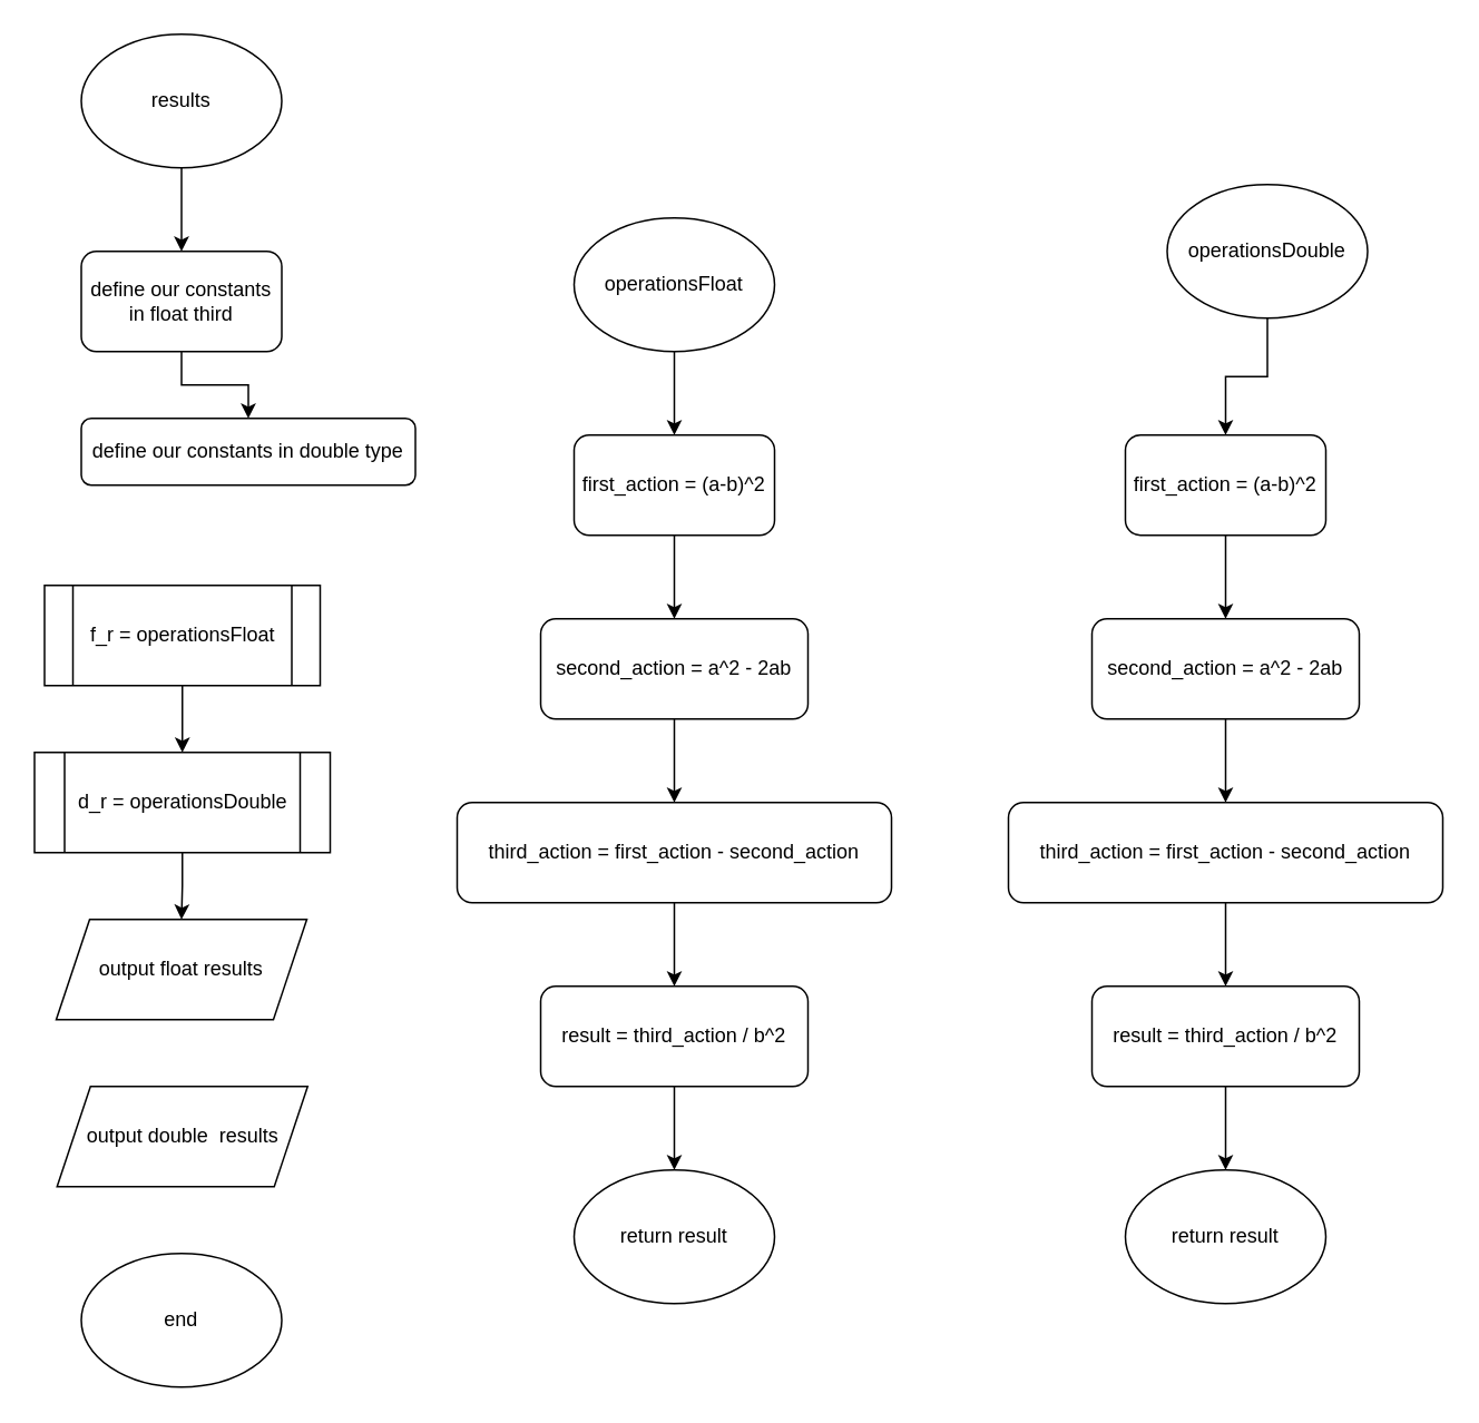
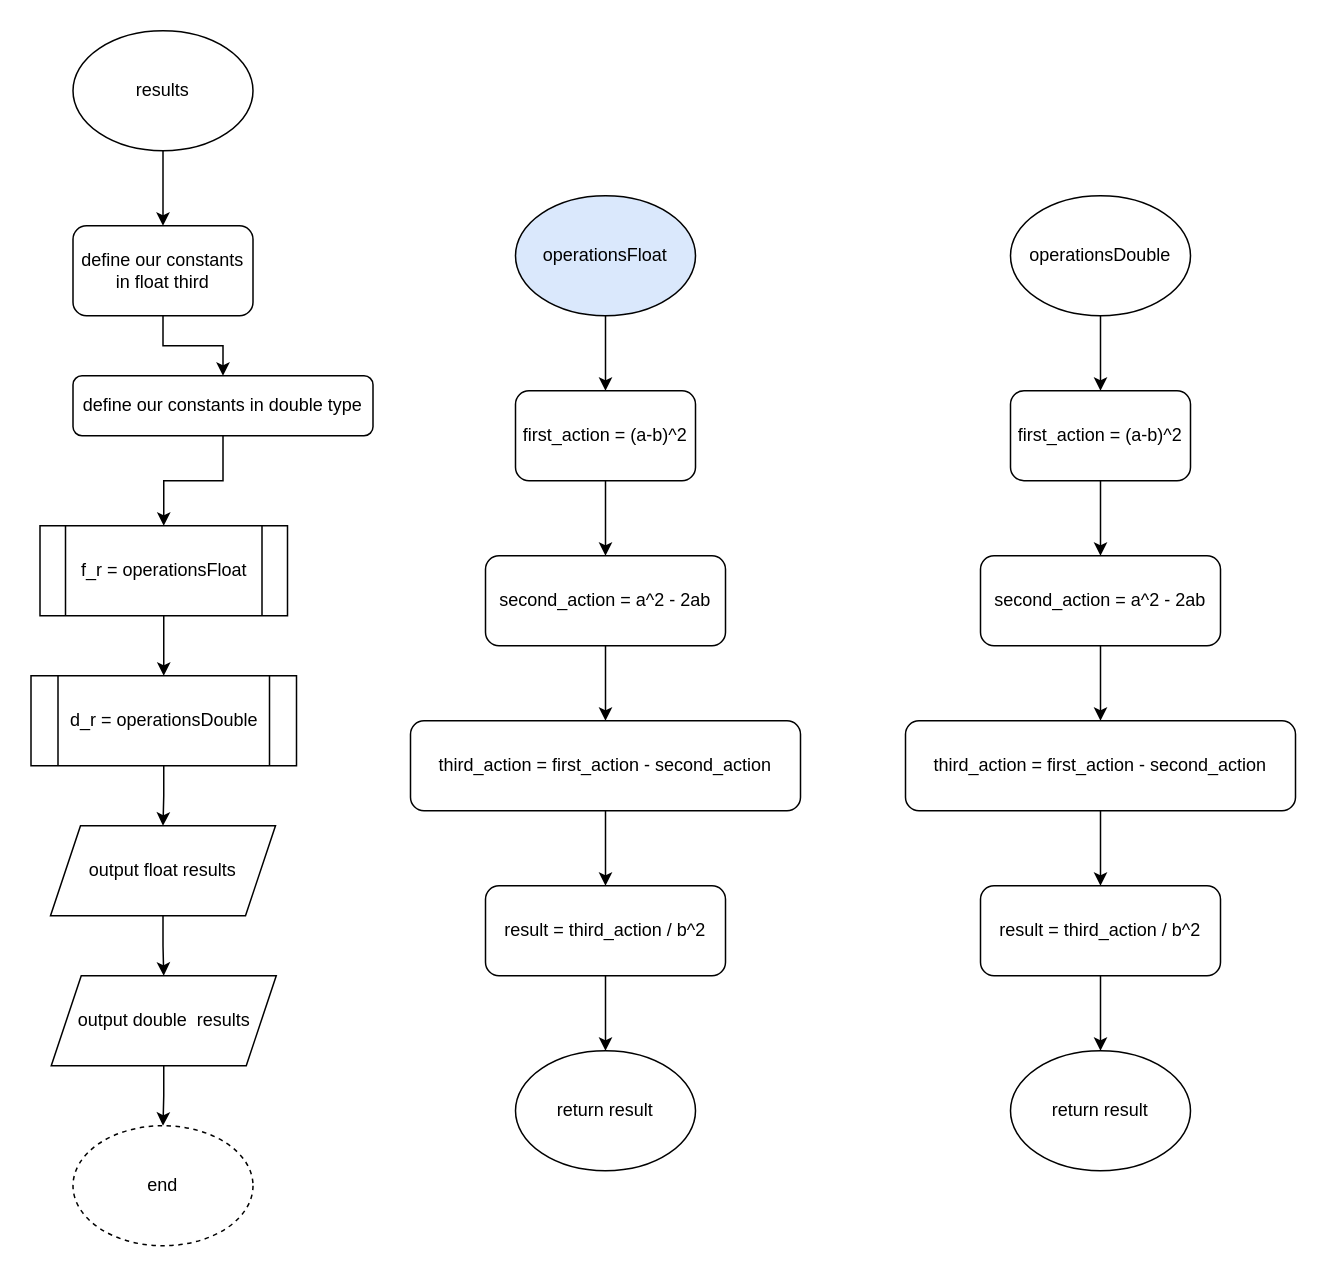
- <mxCell id="22" value="operationsDouble" style="ellipse;whiteSpace=wrap;html=1;" vertex="1" parent="1"><mxGeometry x="698" y="110" width="120" height="80" as="geometry" /></mxCell>
+ <mxCell id="22" value="operationsDouble" style="ellipse;whiteSpace=wrap;html=1;" vertex="1" parent="1"><mxGeometry x="673" y="130" width="120" height="80" as="geometry" /></mxCell>
- <mxCell id="11" value="operationsFloat" style="ellipse;whiteSpace=wrap;html=1;" vertex="1" parent="1"><mxGeometry x="343" y="130" width="120" height="80" as="geometry" /></mxCell>
+ <mxCell id="11" value="operationsFloat" style="ellipse;whiteSpace=wrap;html=1;fillColor=#dae8fc;" vertex="1" parent="1"><mxGeometry x="343" y="130" width="120" height="80" as="geometry" /></mxCell>
+ <mxCell id="6" style="edgeStyle=orthogonalEdgeStyle;rounded=0;orthogonalLoop=1;jettySize=auto;html=1;entryX=0.5;entryY=0;entryDx=0;entryDy=0;" edge="1" parent="1" source="7" target="9"><mxGeometry relative="1" as="geometry" /></mxCell>
+ <mxCell id="34" style="edgeStyle=orthogonalEdgeStyle;rounded=0;orthogonalLoop=1;jettySize=auto;html=1;entryX=0.5;entryY=0;entryDx=0;entryDy=0;" edge="1" parent="1" source="35" target="37"><mxGeometry relative="1" as="geometry" /></mxCell>
+ <mxCell id="36" style="edgeStyle=orthogonalEdgeStyle;rounded=0;orthogonalLoop=1;jettySize=auto;html=1;entryX=0.5;entryY=0;entryDx=0;entryDy=0;" edge="1" parent="1" source="37" target="38"><mxGeometry relative="1" as="geometry" /></mxCell>
- <mxCell id="38" value="end" style="ellipse;whiteSpace=wrap;html=1;" vertex="1" parent="1"><mxGeometry x="48" y="750" width="120" height="80" as="geometry" /></mxCell>
+ <mxCell id="38" value="end" style="ellipse;whiteSpace=wrap;html=1;dashed=1;" vertex="1" parent="1"><mxGeometry x="48" y="750" width="120" height="80" as="geometry" /></mxCell>
